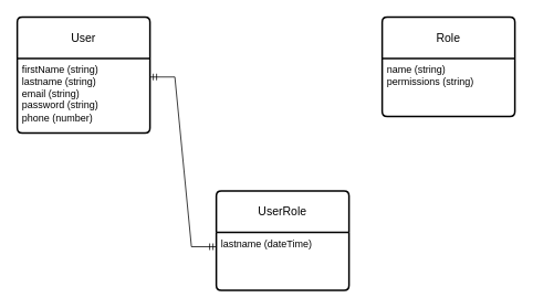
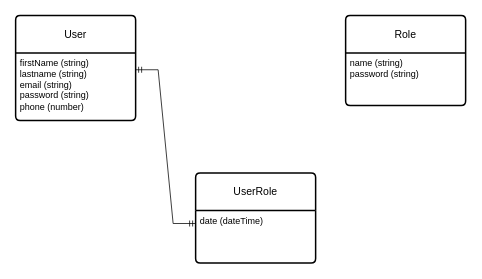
- <mxCell id="5" value="name (string)&lt;br&gt;permissions (string)" style="align=left;strokeColor=none;fillColor=none;spacingLeft=4;fontSize=12;verticalAlign=top;resizable=0;rotatable=0;part=1;html=1;" parent="4" vertex="1"><mxGeometry y="50" width="160" height="70" as="geometry" /></mxCell>
+ <mxCell id="5" value="name (string)&lt;br&gt;password (string)" style="align=left;strokeColor=none;fillColor=none;spacingLeft=4;fontSize=12;verticalAlign=top;resizable=0;rotatable=0;part=1;html=1;" parent="4" vertex="1"><mxGeometry y="50" width="160" height="70" as="geometry" /></mxCell>
- <mxCell id="8" value="lastname (dateTime)" style="align=left;strokeColor=none;fillColor=none;spacingLeft=4;fontSize=12;verticalAlign=top;resizable=0;rotatable=0;part=1;html=1;" vertex="1" parent="7"><mxGeometry y="50" width="160" height="70" as="geometry" /></mxCell>
+ <mxCell id="8" value="date (dateTime)" style="align=left;strokeColor=none;fillColor=none;spacingLeft=4;fontSize=12;verticalAlign=top;resizable=0;rotatable=0;part=1;html=1;" vertex="1" parent="7"><mxGeometry y="50" width="160" height="70" as="geometry" /></mxCell>
